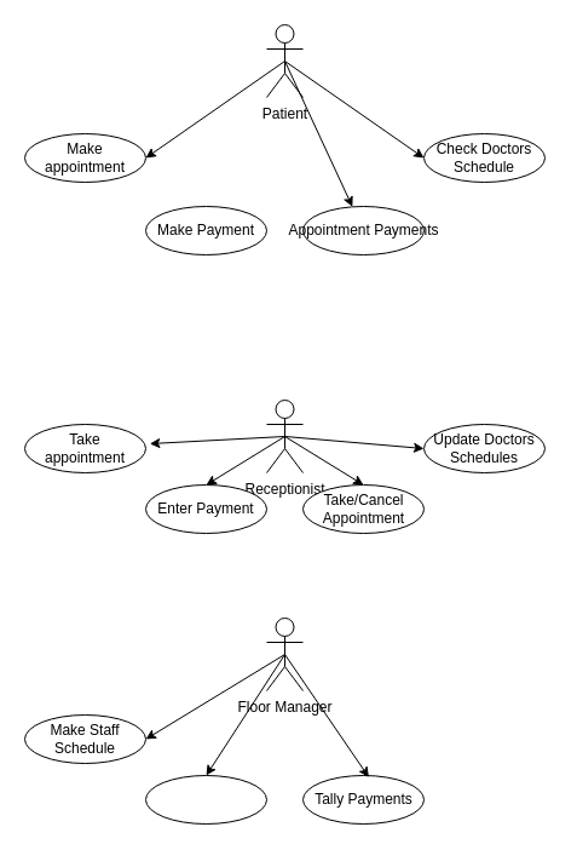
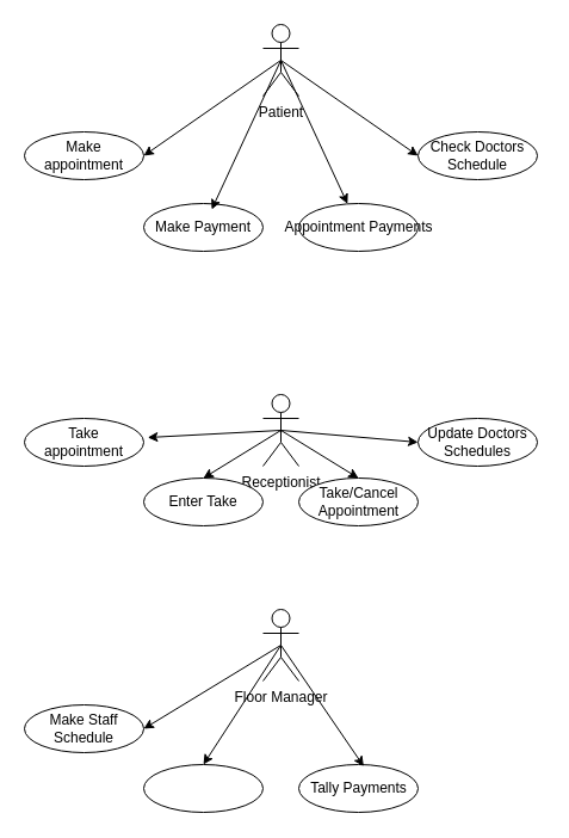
+ <mxCell id="13" value="" style="endArrow=classic;html=1;rounded=0;exitX=0.5;exitY=0.5;exitDx=0;exitDy=0;exitPerimeter=0;" edge="1" parent="1" source="2" target="11"><mxGeometry width="50" height="50" relative="1" as="geometry"><mxPoint x="220" y="360" as="sourcePoint" /><mxPoint x="270" y="310" as="targetPoint" /></mxGeometry></mxCell>
- <mxCell id="22" value="Enter Payment" style="text;html=1;strokeColor=none;fillColor=none;align=center;verticalAlign=middle;whiteSpace=wrap;rounded=0;" vertex="1" parent="1"><mxGeometry x="120" y="405" width="100" height="30" as="geometry" /></mxCell>
+ <mxCell id="22" value="Enter Take" style="text;html=1;strokeColor=none;fillColor=none;align=center;verticalAlign=middle;whiteSpace=wrap;rounded=0;" vertex="1" parent="1"><mxGeometry x="120" y="405" width="100" height="30" as="geometry" /></mxCell>
